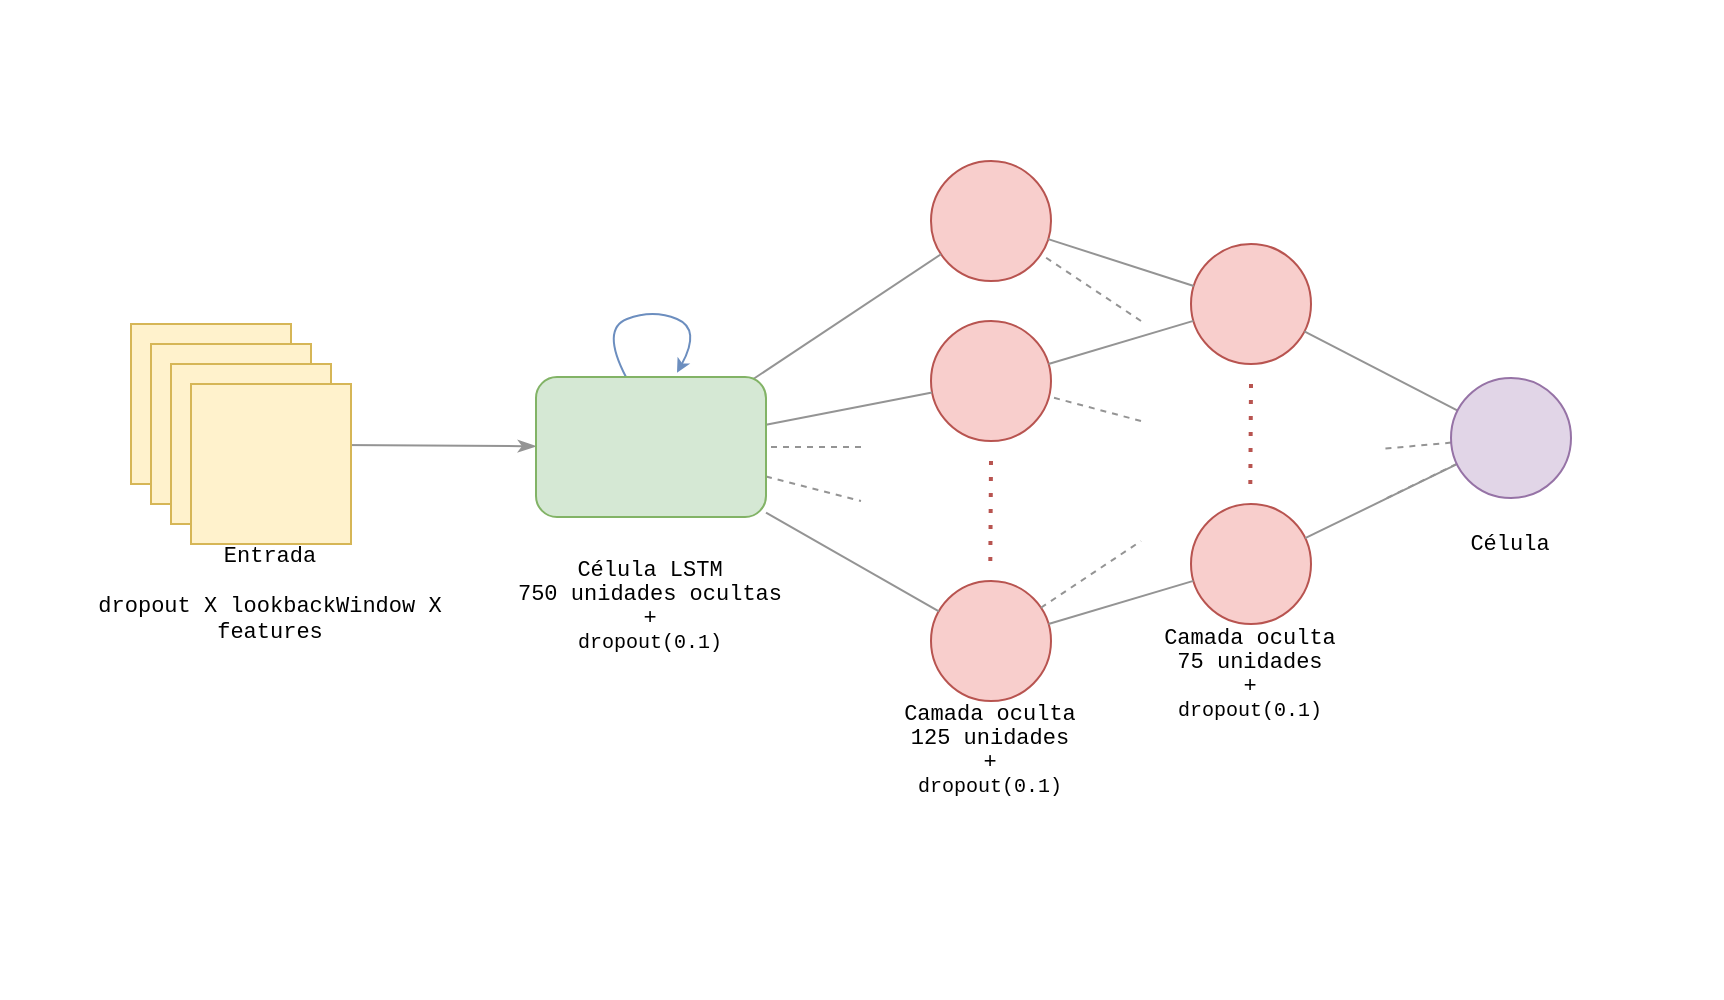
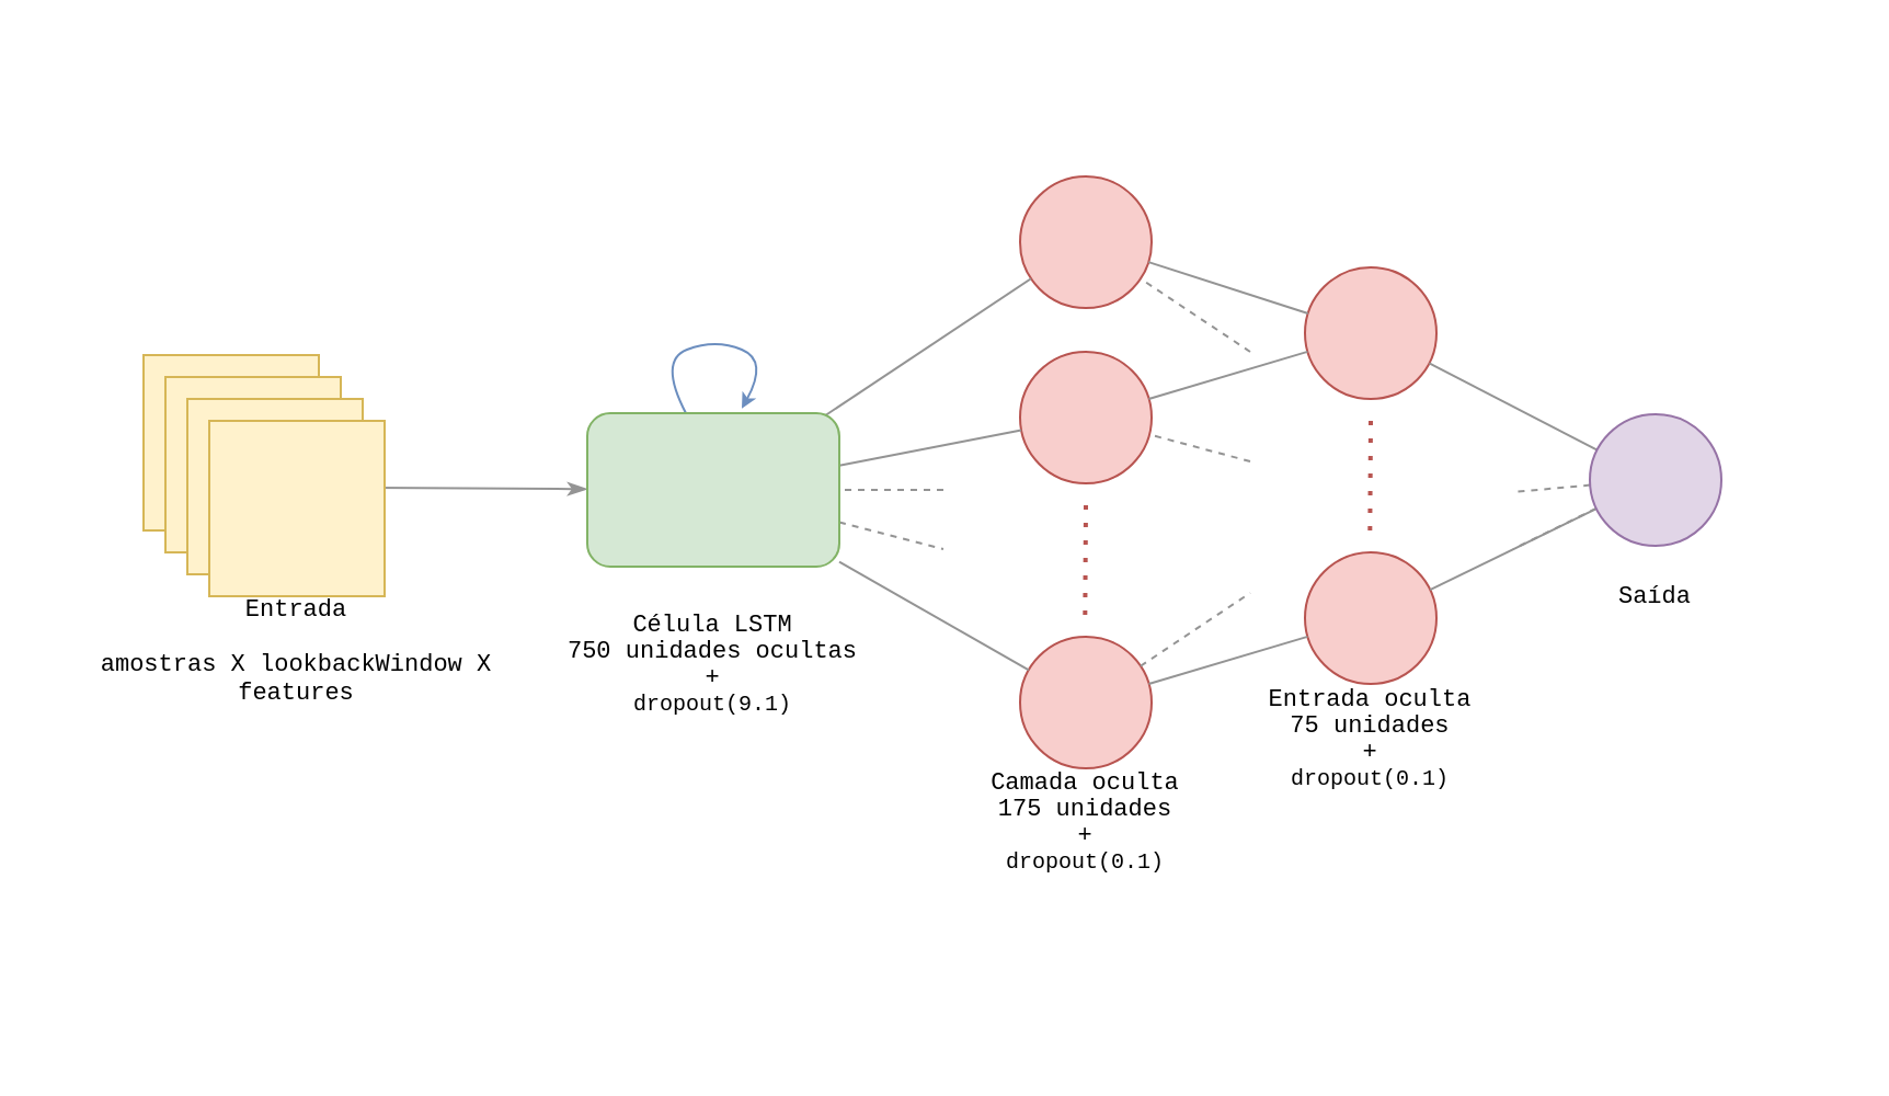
- <mxCell id="41" value="&lt;p style=&quot;font-family: &amp;#34;consolas&amp;#34; , &amp;#34;courier new&amp;#34; , monospace ; line-height: 106%&quot;&gt;&lt;span style=&quot;font-size: 11px&quot;&gt;Célula&lt;/span&gt;&lt;br&gt;&lt;/p&gt;" style="text;html=1;strokeColor=none;fillColor=none;align=center;verticalAlign=middle;whiteSpace=wrap;rounded=0;" vertex="1" parent="39"><mxGeometry y="73" width="170" height="20" as="geometry" /></mxCell>
+ <mxCell id="41" value="&lt;p style=&quot;font-family: &amp;#34;consolas&amp;#34; , &amp;#34;courier new&amp;#34; , monospace ; line-height: 106%&quot;&gt;&lt;span style=&quot;font-size: 11px&quot;&gt;Saída&lt;/span&gt;&lt;br&gt;&lt;/p&gt;" style="text;html=1;strokeColor=none;fillColor=none;align=center;verticalAlign=middle;whiteSpace=wrap;rounded=0;" vertex="1" parent="39"><mxGeometry y="73" width="170" height="20" as="geometry" /></mxCell>
- <mxCell id="9" value="&lt;p style=&quot;font-family: &amp;#34;consolas&amp;#34; , &amp;#34;courier new&amp;#34; , monospace ; line-height: 106%&quot;&gt;&lt;span style=&quot;font-size: 11px&quot;&gt;Entrada&lt;/span&gt;&lt;/p&gt;&lt;p style=&quot;font-family: &amp;#34;consolas&amp;#34; , &amp;#34;courier new&amp;#34; , monospace ; line-height: 106%&quot;&gt;&lt;span style=&quot;font-size: 11px&quot;&gt;dropout X lookbackWindow X features&lt;/span&gt;&lt;br&gt;&lt;/p&gt;" style="text;html=1;strokeColor=none;fillColor=none;align=center;verticalAlign=middle;whiteSpace=wrap;rounded=0;" vertex="1" parent="4"><mxGeometry x="-30" y="110" width="230" height="50" as="geometry" /></mxCell>
+ <mxCell id="9" value="&lt;p style=&quot;font-family: &amp;#34;consolas&amp;#34; , &amp;#34;courier new&amp;#34; , monospace ; line-height: 106%&quot;&gt;&lt;span style=&quot;font-size: 11px&quot;&gt;Entrada&lt;/span&gt;&lt;/p&gt;&lt;p style=&quot;font-family: &amp;#34;consolas&amp;#34; , &amp;#34;courier new&amp;#34; , monospace ; line-height: 106%&quot;&gt;&lt;span style=&quot;font-size: 11px&quot;&gt;amostras X lookbackWindow X features&lt;/span&gt;&lt;br&gt;&lt;/p&gt;" style="text;html=1;strokeColor=none;fillColor=none;align=center;verticalAlign=middle;whiteSpace=wrap;rounded=0;" vertex="1" parent="4"><mxGeometry x="-30" y="110" width="230" height="50" as="geometry" /></mxCell>
- <mxCell id="22" value="&lt;p style=&quot;font-family: &amp;#34;consolas&amp;#34; , &amp;#34;courier new&amp;#34; , monospace ; line-height: 100%&quot;&gt;&lt;span style=&quot;font-size: 11px&quot;&gt;Célula LSTM&lt;br&gt;&lt;/span&gt;&lt;span style=&quot;font-size: 11px&quot;&gt;750 unidades ocultas&lt;/span&gt;&lt;span style=&quot;font-size: 11px&quot;&gt;&lt;br&gt;&lt;/span&gt;&lt;font style=&quot;font-size: 11px&quot;&gt;+&lt;/font&gt;&lt;br&gt;&lt;font style=&quot;font-size: 10px&quot;&gt;dropout(0.1)&lt;/font&gt;&lt;/p&gt;" style="text;html=1;strokeColor=none;fillColor=none;align=center;verticalAlign=middle;whiteSpace=wrap;rounded=0;" vertex="1" parent="21"><mxGeometry y="232.004" width="170" height="46.486" as="geometry" /></mxCell>
+ <mxCell id="22" value="&lt;p style=&quot;font-family: &amp;#34;consolas&amp;#34; , &amp;#34;courier new&amp;#34; , monospace ; line-height: 100%&quot;&gt;&lt;span style=&quot;font-size: 11px&quot;&gt;Célula LSTM&lt;br&gt;&lt;/span&gt;&lt;span style=&quot;font-size: 11px&quot;&gt;750 unidades ocultas&lt;/span&gt;&lt;span style=&quot;font-size: 11px&quot;&gt;&lt;br&gt;&lt;/span&gt;&lt;font style=&quot;font-size: 11px&quot;&gt;+&lt;/font&gt;&lt;br&gt;&lt;font style=&quot;font-size: 10px&quot;&gt;dropout(9.1)&lt;/font&gt;&lt;/p&gt;" style="text;html=1;strokeColor=none;fillColor=none;align=center;verticalAlign=middle;whiteSpace=wrap;rounded=0;" vertex="1" parent="21"><mxGeometry y="232.004" width="170" height="46.486" as="geometry" /></mxCell>
- <mxCell id="26" value="&lt;p style=&quot;font-family: &amp;#34;consolas&amp;#34; , &amp;#34;courier new&amp;#34; , monospace ; line-height: 100%&quot;&gt;&lt;span style=&quot;font-size: 11px&quot;&gt;Camada oculta&lt;br&gt;&lt;/span&gt;&lt;span style=&quot;font-size: 11px&quot;&gt;75 unidades&lt;/span&gt;&lt;br&gt;&lt;span style=&quot;font-size: 11px&quot;&gt;+&lt;/span&gt;&lt;br&gt;&lt;font style=&quot;font-size: 10px&quot;&gt;dropout(0.1)&lt;/font&gt;&lt;/p&gt;" style="text;html=1;strokeColor=none;fillColor=none;align=center;verticalAlign=middle;whiteSpace=wrap;rounded=0;" vertex="1" parent="25"><mxGeometry y="190" width="170" height="50" as="geometry" /></mxCell>
+ <mxCell id="26" value="&lt;p style=&quot;font-family: &amp;#34;consolas&amp;#34; , &amp;#34;courier new&amp;#34; , monospace ; line-height: 100%&quot;&gt;&lt;span style=&quot;font-size: 11px&quot;&gt;Entrada oculta&lt;br&gt;&lt;/span&gt;&lt;span style=&quot;font-size: 11px&quot;&gt;75 unidades&lt;/span&gt;&lt;br&gt;&lt;span style=&quot;font-size: 11px&quot;&gt;+&lt;/span&gt;&lt;br&gt;&lt;font style=&quot;font-size: 10px&quot;&gt;dropout(0.1)&lt;/font&gt;&lt;/p&gt;" style="text;html=1;strokeColor=none;fillColor=none;align=center;verticalAlign=middle;whiteSpace=wrap;rounded=0;" vertex="1" parent="25"><mxGeometry y="190" width="170" height="50" as="geometry" /></mxCell>
- <mxCell id="11" value="&lt;p style=&quot;font-family: &amp;#34;consolas&amp;#34; , &amp;#34;courier new&amp;#34; , monospace ; line-height: 100%&quot;&gt;&lt;span style=&quot;font-size: 11px&quot;&gt;Camada oculta&lt;br&gt;&lt;/span&gt;&lt;span style=&quot;font-size: 11px&quot;&gt;125 unidades&lt;/span&gt;&lt;br&gt;&lt;span style=&quot;font-size: 11px&quot;&gt;+&lt;/span&gt;&lt;br&gt;&lt;font style=&quot;font-size: 10px&quot;&gt;dropout(0.1)&lt;/font&gt;&lt;/p&gt;" style="text;html=1;strokeColor=none;fillColor=none;align=center;verticalAlign=middle;whiteSpace=wrap;rounded=0;" vertex="1" parent="10"><mxGeometry y="330" width="170" height="50" as="geometry" /></mxCell>
+ <mxCell id="11" value="&lt;p style=&quot;font-family: &amp;#34;consolas&amp;#34; , &amp;#34;courier new&amp;#34; , monospace ; line-height: 100%&quot;&gt;&lt;span style=&quot;font-size: 11px&quot;&gt;Camada oculta&lt;br&gt;&lt;/span&gt;&lt;span style=&quot;font-size: 11px&quot;&gt;175 unidades&lt;/span&gt;&lt;br&gt;&lt;span style=&quot;font-size: 11px&quot;&gt;+&lt;/span&gt;&lt;br&gt;&lt;font style=&quot;font-size: 10px&quot;&gt;dropout(0.1)&lt;/font&gt;&lt;/p&gt;" style="text;html=1;strokeColor=none;fillColor=none;align=center;verticalAlign=middle;whiteSpace=wrap;rounded=0;" vertex="1" parent="10"><mxGeometry y="330" width="170" height="50" as="geometry" /></mxCell>
